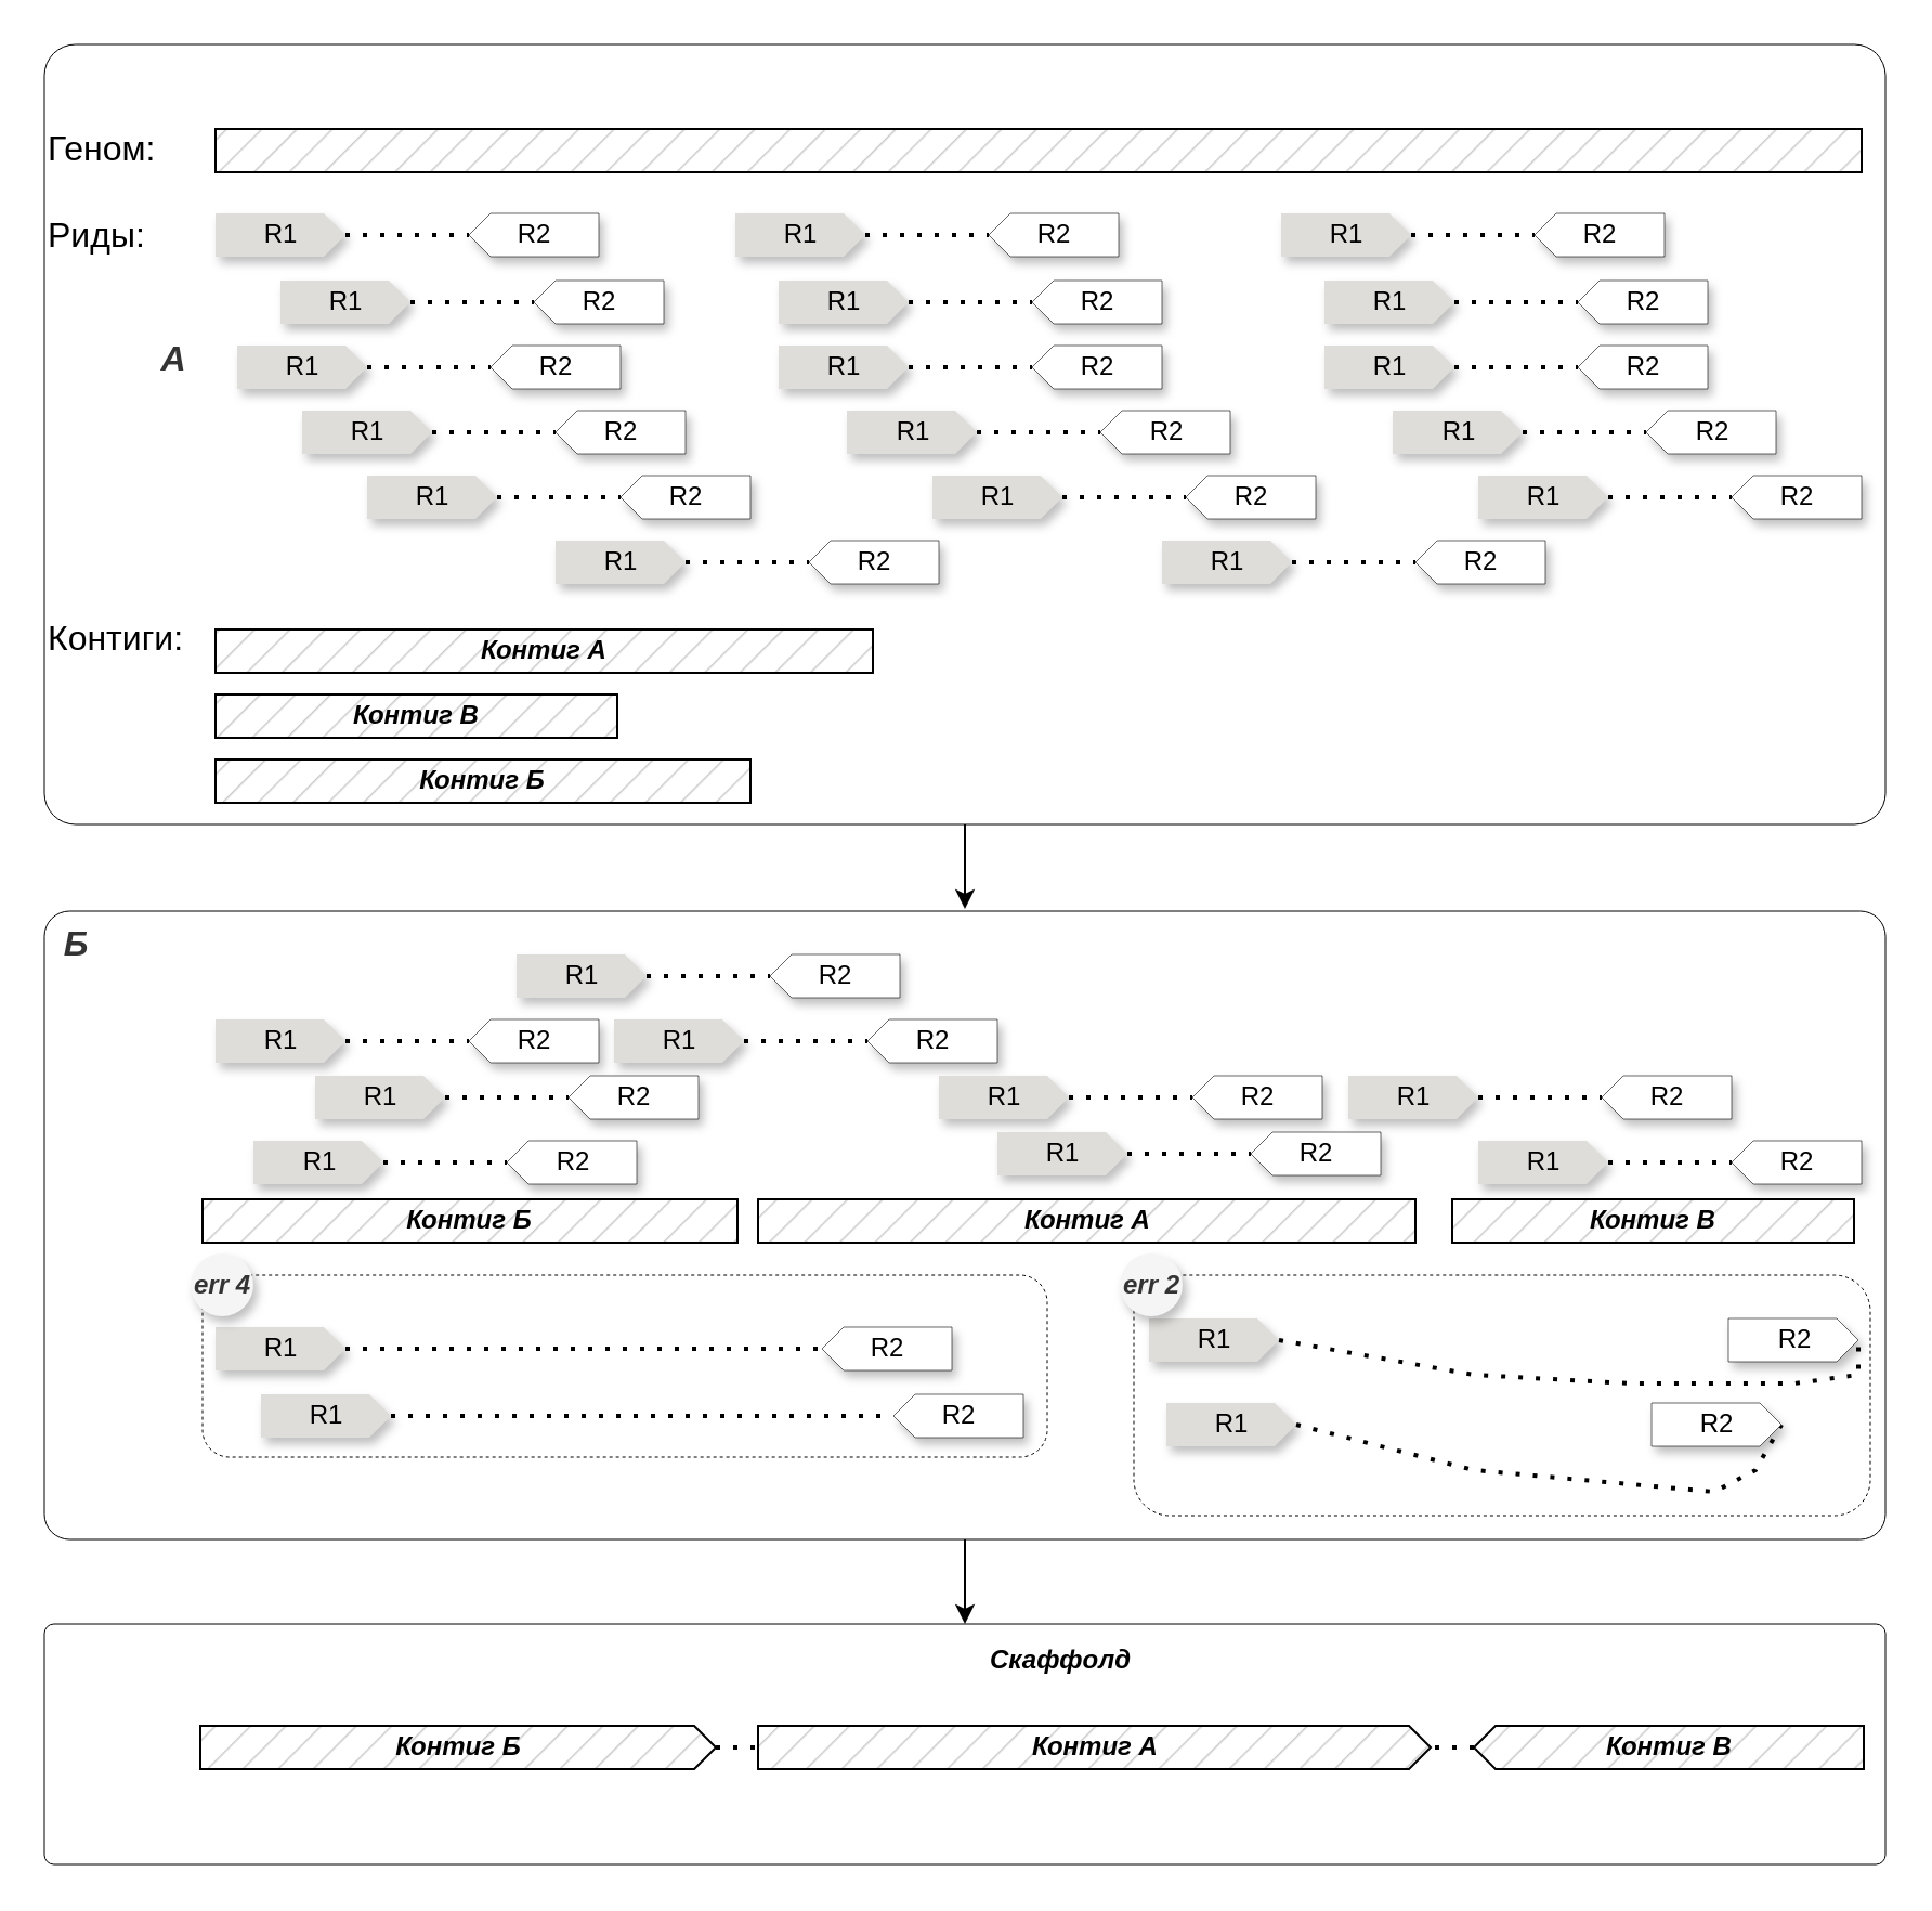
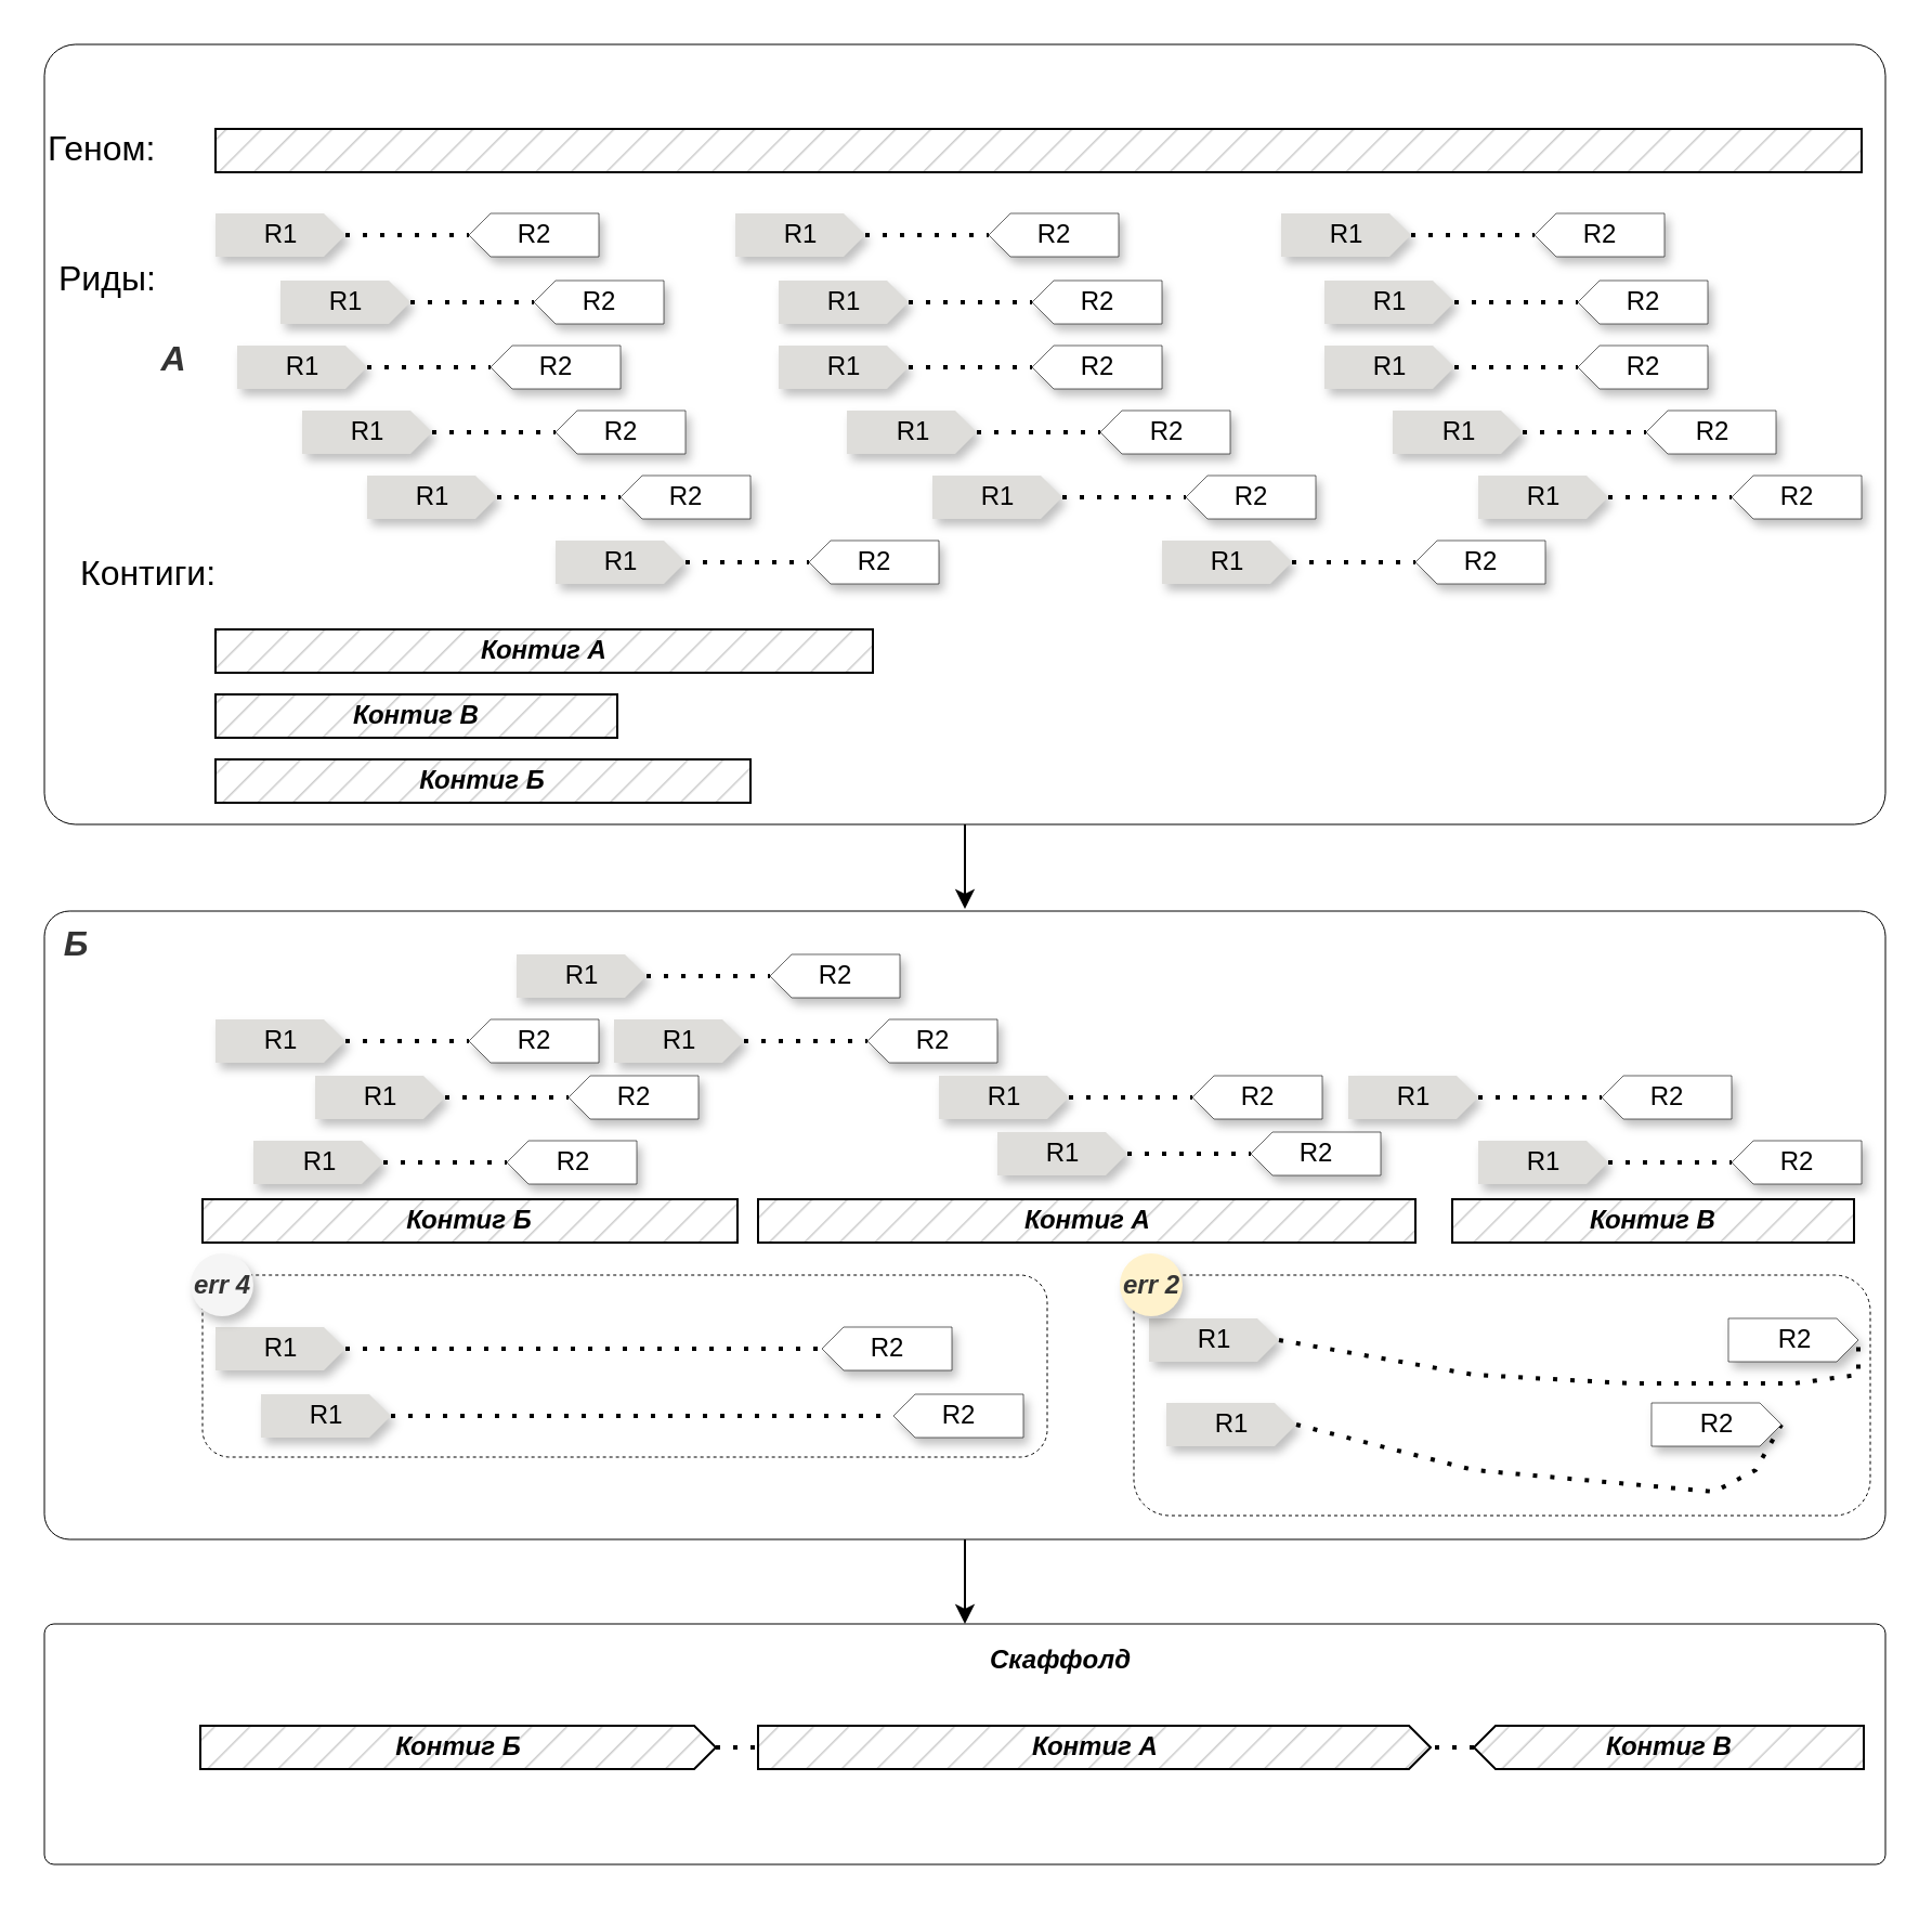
- <mxCell id="57" value="&lt;font style=&quot;font-size: 16px;&quot;&gt;Риды:&lt;/font&gt;" style="text;html=1;align=left;verticalAlign=middle;whiteSpace=wrap;rounded=0;" vertex="1" parent="1"><mxGeometry y="93" width="60" height="30" as="geometry" x="20" /></mxCell>
+ <mxCell id="57" value="&lt;font style=&quot;font-size: 16px;&quot;&gt;Риды:&lt;/font&gt;" style="text;html=1;align=left;verticalAlign=middle;whiteSpace=wrap;rounded=0;" vertex="1" parent="1"><mxGeometry x="25" y="113" width="60" height="30" as="geometry" /></mxCell>
- <mxCell id="104" value="&lt;font style=&quot;font-size: 16px;&quot;&gt;Контиги:&lt;/font&gt;" style="text;html=1;align=left;verticalAlign=middle;whiteSpace=wrap;rounded=0;" vertex="1" parent="1"><mxGeometry y="279" width="70" height="30" as="geometry" x="20" /></mxCell>
+ <mxCell id="104" value="&lt;font style=&quot;font-size: 16px;&quot;&gt;Контиги:&lt;/font&gt;" style="text;html=1;align=left;verticalAlign=middle;whiteSpace=wrap;rounded=0;" vertex="1" parent="1"><mxGeometry x="35" y="249" width="70" height="30" as="geometry" /></mxCell>
- <mxCell id="107" value="&lt;i&gt;&lt;b&gt;err 2&lt;/b&gt;&lt;/i&gt;" style="ellipse;whiteSpace=wrap;html=1;aspect=fixed;strokeColor=none;fillColor=#f5f5f5;fontColor=#333333;shadow=1;" vertex="1" parent="1"><mxGeometry x="516.5" y="578" width="29" height="29" as="geometry" /></mxCell>
+ <mxCell id="107" value="&lt;i&gt;&lt;b&gt;err 2&lt;/b&gt;&lt;/i&gt;" style="ellipse;whiteSpace=wrap;html=1;aspect=fixed;strokeColor=none;fillColor=#fff2cc;fontColor=#333333;shadow=1;" vertex="1" parent="1"><mxGeometry x="516.5" y="578" width="29" height="29" as="geometry" /></mxCell>
